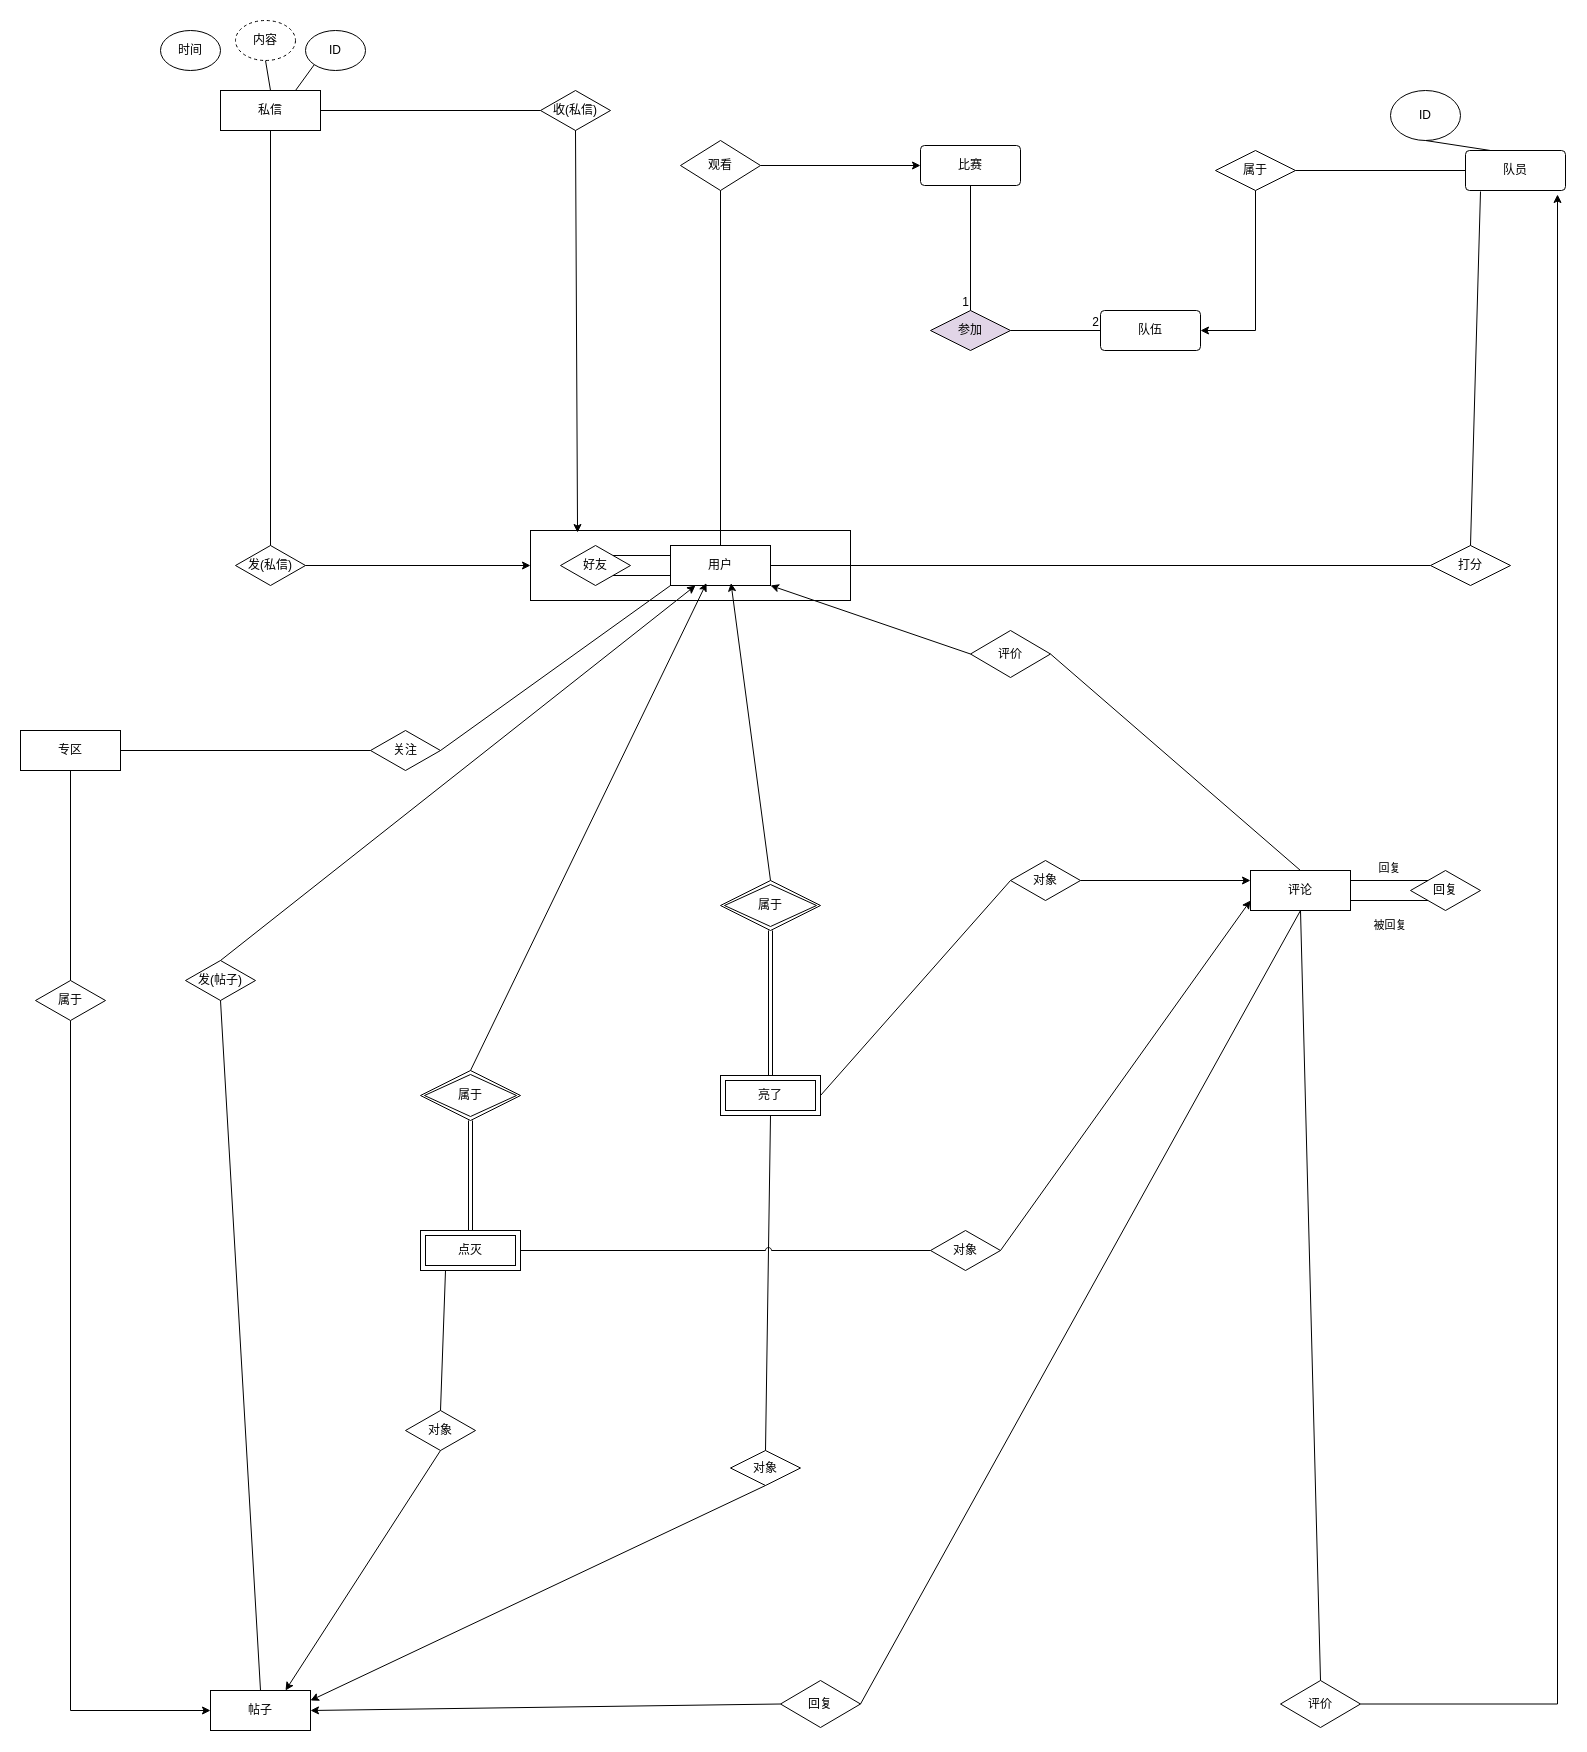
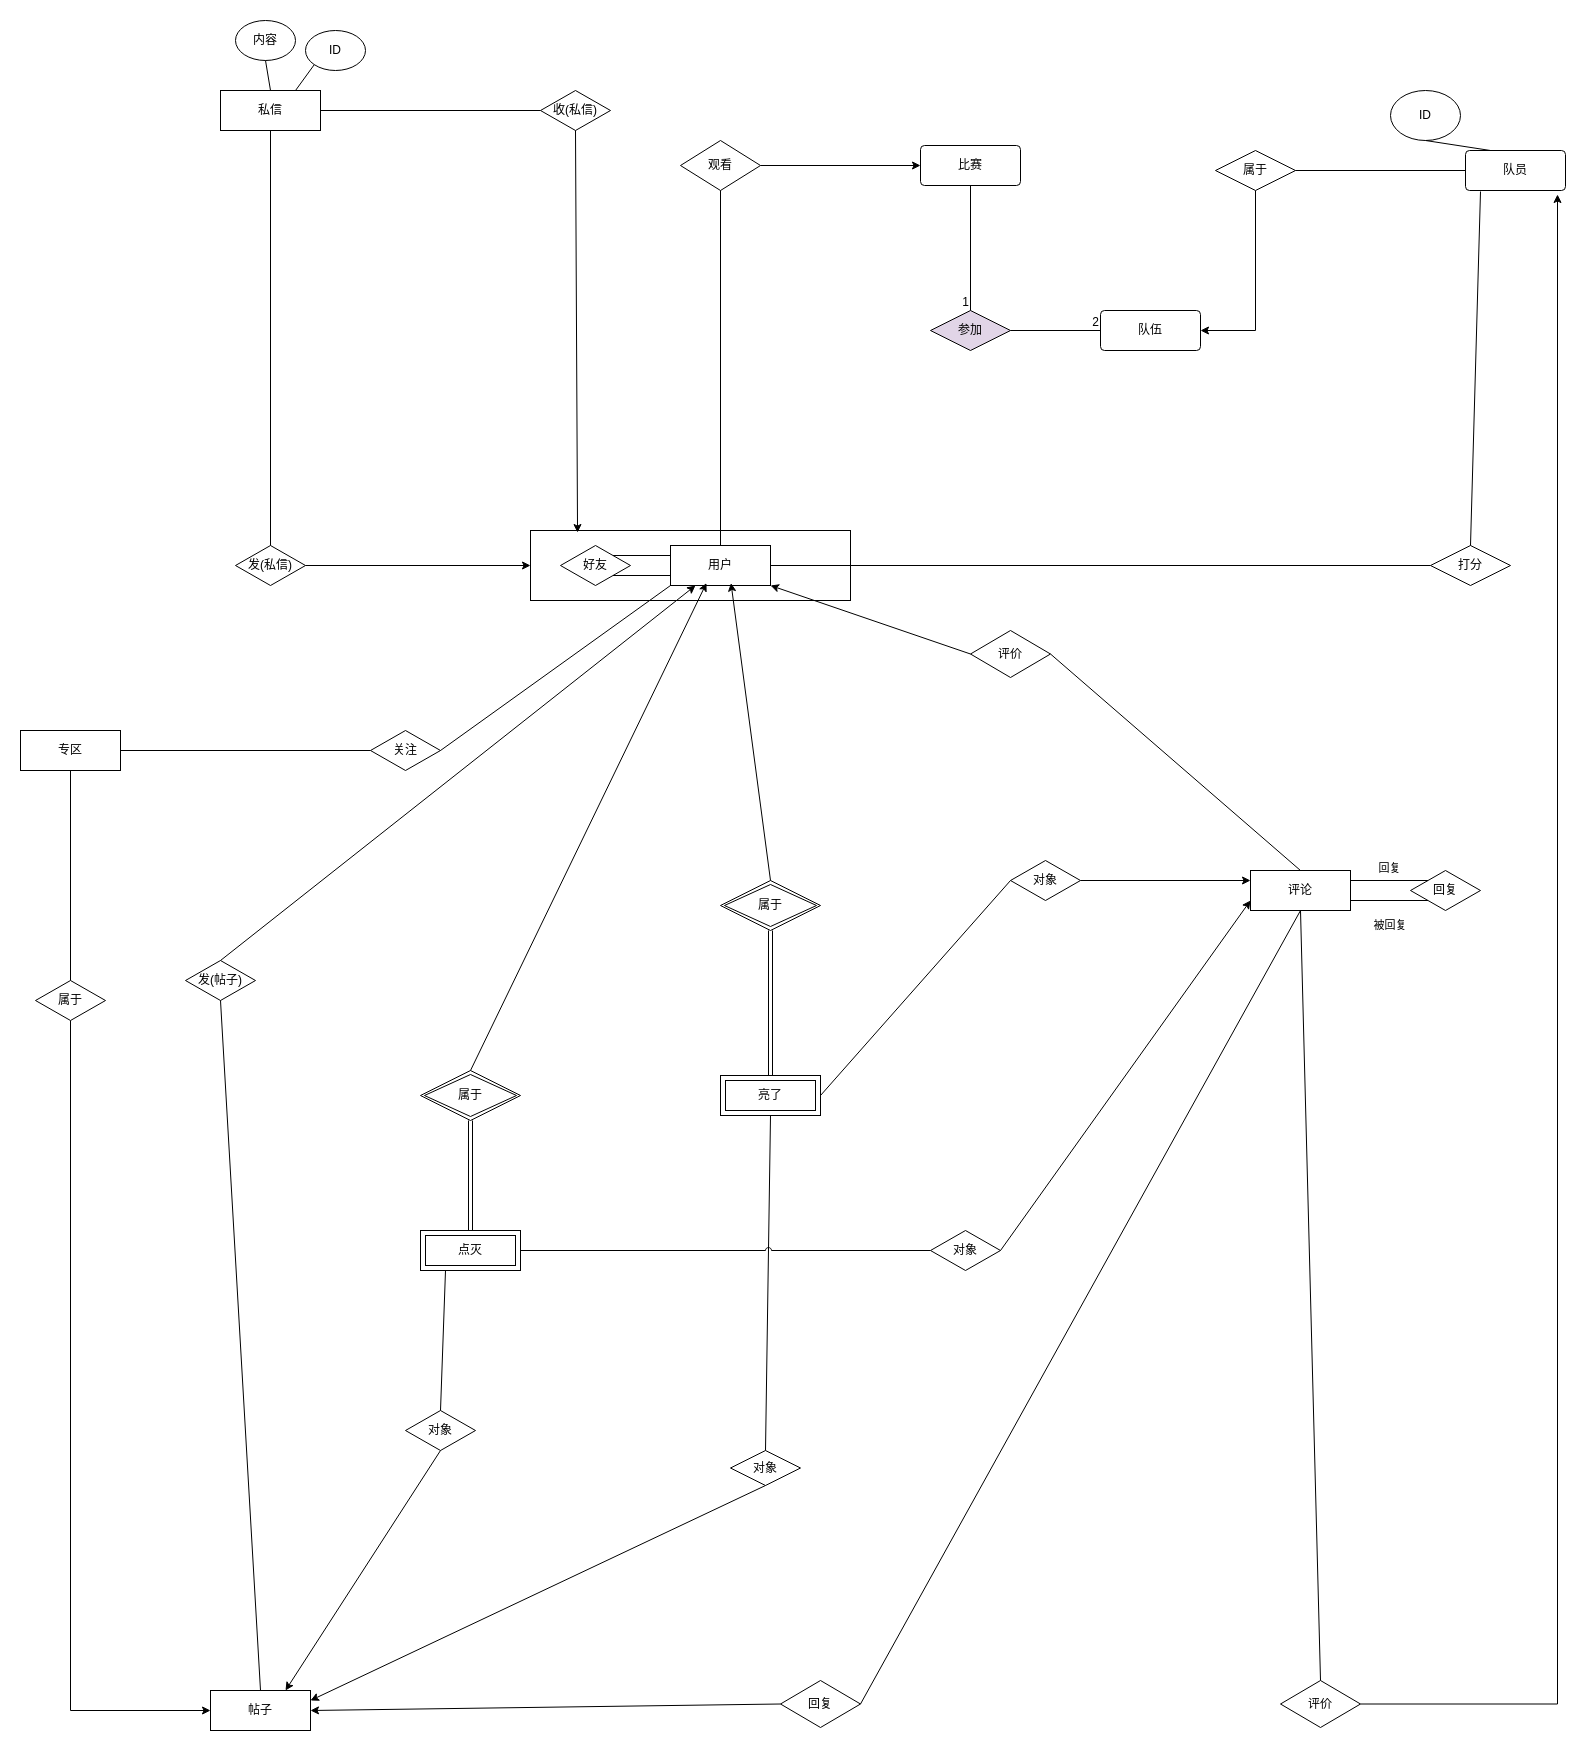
- <mxCell id="79" value="内容" style="ellipse;whiteSpace=wrap;html=1;dashed=1;" vertex="1" parent="1"><mxGeometry x="235" y="20" width="60" height="40" as="geometry" /></mxCell>
+ <mxCell id="79" value="内容" style="ellipse;whiteSpace=wrap;html=1;" vertex="1" parent="1"><mxGeometry x="235" y="20" width="60" height="40" as="geometry" /></mxCell>
- <mxCell id="78" value="时间" style="ellipse;whiteSpace=wrap;html=1;" vertex="1" parent="1"><mxGeometry x="160" y="30" width="60" height="40" as="geometry" /></mxCell>
